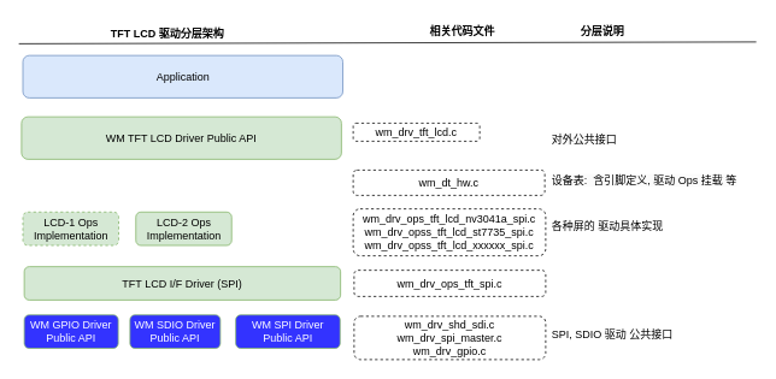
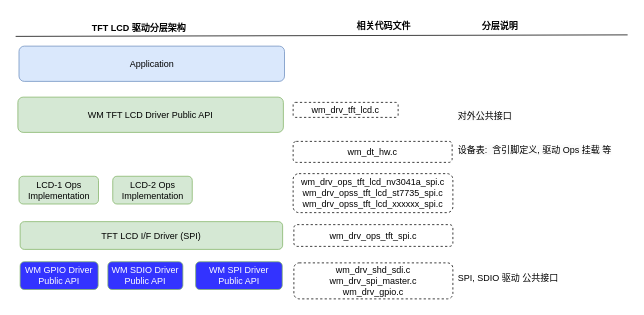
- <mxCell id="3" value="LCD-1 Ops Implementation" style="rounded=1;whiteSpace=wrap;html=1;fillColor=#d5e8d4;strokeColor=#82b366;dashed=1;" parent="1" vertex="1"><mxGeometry x="24.5" y="234.5" width="106" height="37" as="geometry" /></mxCell>
+ <mxCell id="3" value="LCD-1 Ops Implementation" style="rounded=1;whiteSpace=wrap;html=1;fillColor=#d5e8d4;strokeColor=#82b366;" parent="1" vertex="1"><mxGeometry x="24.5" y="234.5" width="106" height="37" as="geometry" /></mxCell>
- <mxCell id="13" value="&lt;div style=&quot;text-align: center;&quot;&gt;&lt;span style=&quot;background-color: initial;&quot;&gt;各种屏的 驱动具体实现&lt;/span&gt;&lt;/div&gt;" style="text;whiteSpace=wrap;html=1;" parent="1" vertex="1"><mxGeometry x="608" y="235.5" width="178" height="36" as="geometry" /></mxCell>
